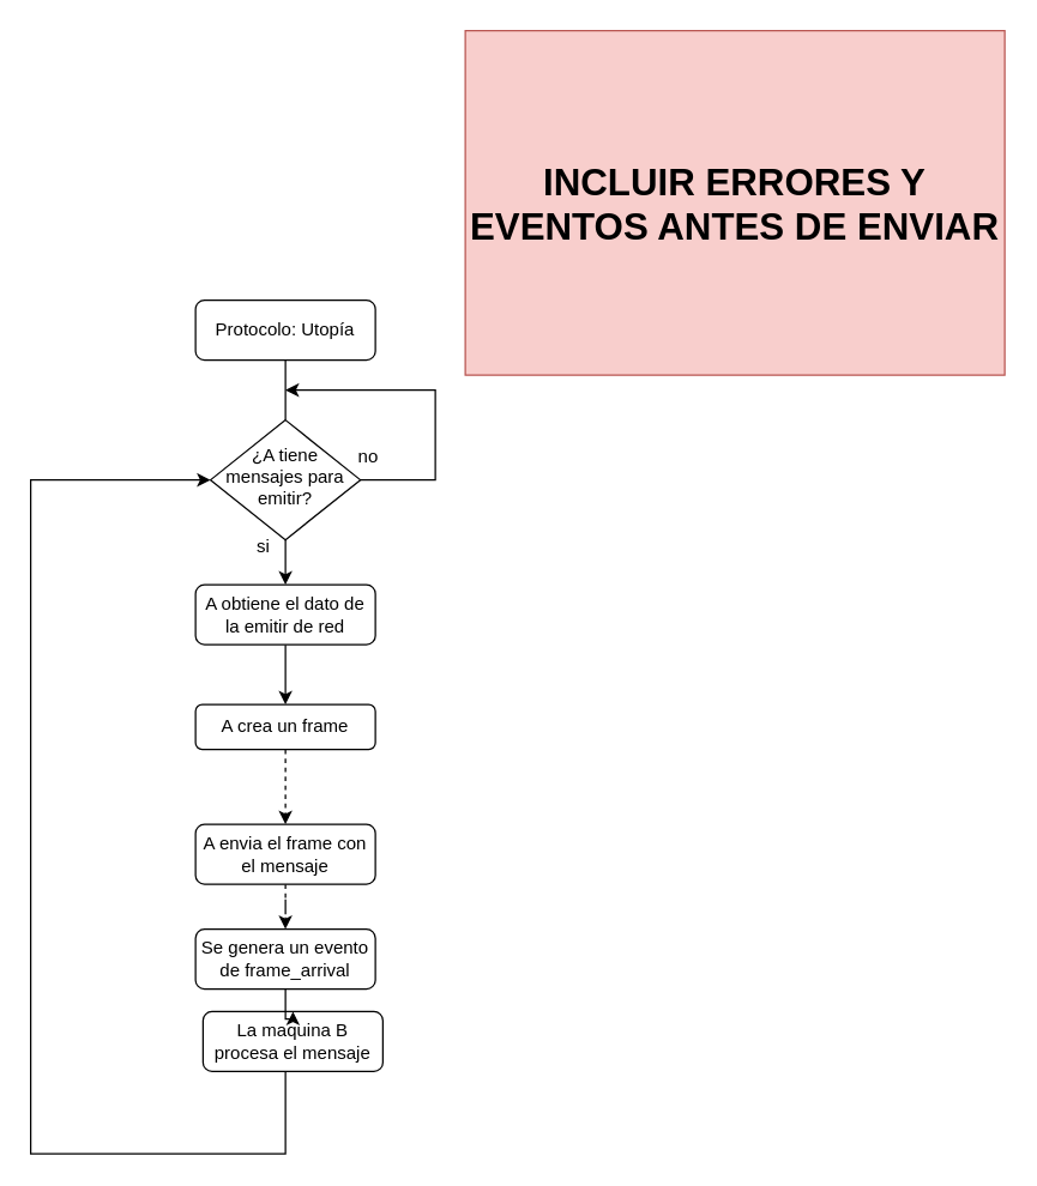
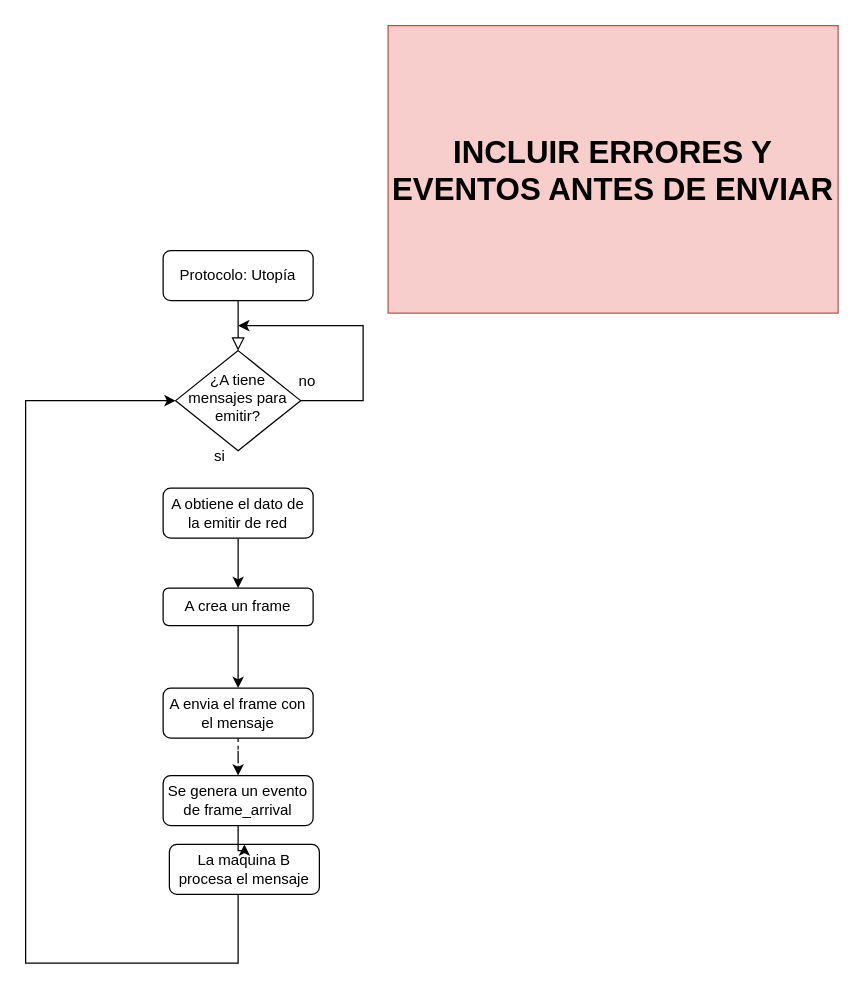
- <mxCell id="2" value="" style="rounded=0;html=1;jettySize=auto;orthogonalLoop=1;fontSize=11;endArrow=none;endFill=0;endSize=8;strokeWidth=1;shadow=0;labelBackgroundColor=none;edgeStyle=orthogonalEdgeStyle;entryX=0.5;entryY=0;entryDx=0;entryDy=0;" parent="1" source="3" target="8" edge="1"><mxGeometry relative="1" as="geometry" /></mxCell>
+ <mxCell id="2" value="" style="rounded=0;html=1;jettySize=auto;orthogonalLoop=1;fontSize=11;endArrow=block;endFill=0;endSize=8;strokeWidth=1;shadow=0;labelBackgroundColor=none;edgeStyle=orthogonalEdgeStyle;entryX=0.5;entryY=0;entryDx=0;entryDy=0;" parent="1" source="3" target="8" edge="1"><mxGeometry relative="1" as="geometry" /></mxCell>
- <mxCell id="6" style="edgeStyle=orthogonalEdgeStyle;rounded=0;orthogonalLoop=1;jettySize=auto;html=1;exitX=0.5;exitY=1;exitDx=0;exitDy=0;entryX=0.5;entryY=0;entryDx=0;entryDy=0;" parent="1" source="8" target="5" edge="1"><mxGeometry relative="1" as="geometry" /></mxCell>
- <mxCell id="12" style="edgeStyle=orthogonalEdgeStyle;rounded=0;orthogonalLoop=1;jettySize=auto;html=1;entryX=0.5;entryY=0;entryDx=0;entryDy=0;dashed=1;" parent="1" source="13" target="15" edge="1"><mxGeometry relative="1" as="geometry"><mxPoint x="190" y="560" as="targetPoint" /></mxGeometry></mxCell>
+ <mxCell id="12" style="edgeStyle=orthogonalEdgeStyle;rounded=0;orthogonalLoop=1;jettySize=auto;html=1;entryX=0.5;entryY=0;entryDx=0;entryDy=0;" parent="1" source="13" target="15" edge="1"><mxGeometry relative="1" as="geometry"><mxPoint x="190" y="560" as="targetPoint" /></mxGeometry></mxCell>
